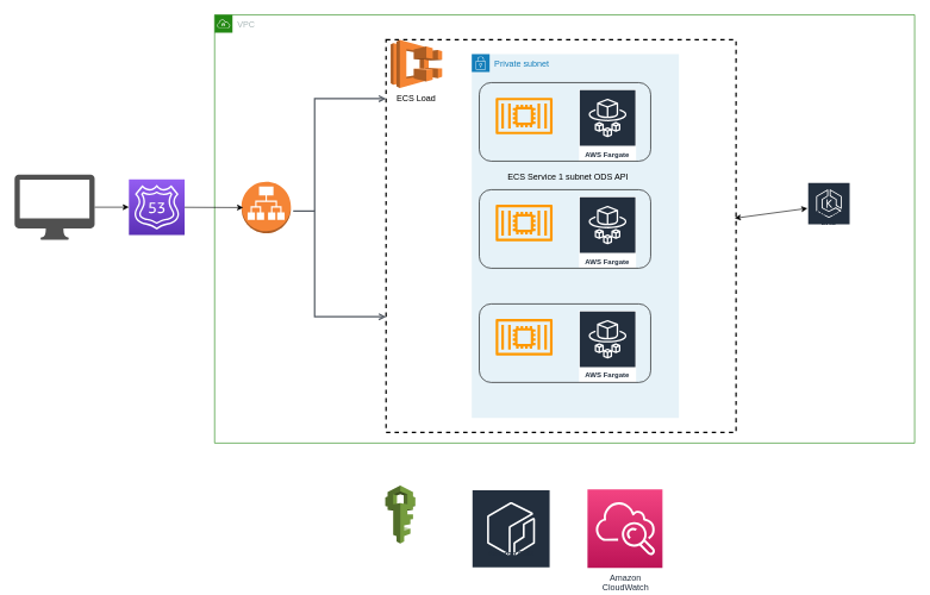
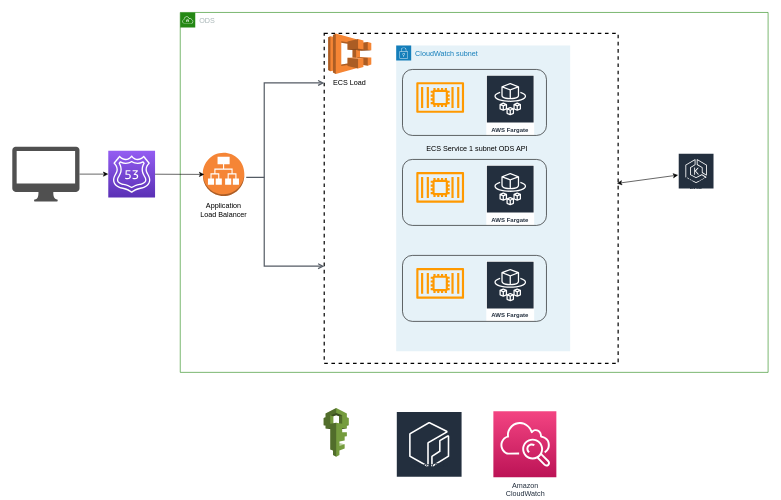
- <mxCell id="2" value="VPC" style="points=[[0,0],[0.25,0],[0.5,0],[0.75,0],[1,0],[1,0.25],[1,0.5],[1,0.75],[1,1],[0.75,1],[0.5,1],[0.25,1],[0,1],[0,0.75],[0,0.5],[0,0.25]];outlineConnect=0;gradientColor=none;html=1;whiteSpace=wrap;fontSize=12;fontStyle=0;shape=mxgraph.aws4.group;grIcon=mxgraph.aws4.group_vpc;strokeColor=#248814;fillColor=none;verticalAlign=top;align=left;spacingLeft=30;fontColor=#AAB7B8;dashed=0;fontFamily=Helvetica;" vertex="1" parent="1"><mxGeometry x="300" y="20" width="980" height="600" as="geometry" /></mxCell>
+ <mxCell id="2" value="ODS" style="points=[[0,0],[0.25,0],[0.5,0],[0.75,0],[1,0],[1,0.25],[1,0.5],[1,0.75],[1,1],[0.75,1],[0.5,1],[0.25,1],[0,1],[0,0.75],[0,0.5],[0,0.25]];outlineConnect=0;gradientColor=none;html=1;whiteSpace=wrap;fontSize=12;fontStyle=0;shape=mxgraph.aws4.group;grIcon=mxgraph.aws4.group_vpc;strokeColor=#248814;fillColor=none;verticalAlign=top;align=left;spacingLeft=30;fontColor=#AAB7B8;dashed=0;fontFamily=Helvetica;" vertex="1" parent="1"><mxGeometry x="300" y="20" width="980" height="600" as="geometry" /></mxCell>
- <mxCell id="8" value="Private subnet" style="points=[[0,0],[0.25,0],[0.5,0],[0.75,0],[1,0],[1,0.25],[1,0.5],[1,0.75],[1,1],[0.75,1],[0.5,1],[0.25,1],[0,1],[0,0.75],[0,0.5],[0,0.25]];outlineConnect=0;gradientColor=none;html=1;whiteSpace=wrap;fontSize=12;fontStyle=0;shape=mxgraph.aws4.group;grIcon=mxgraph.aws4.group_security_group;grStroke=0;strokeColor=#147EBA;fillColor=#E6F2F8;verticalAlign=top;align=left;spacingLeft=30;fontColor=#147EBA;dashed=0;fontFamily=Helvetica;" vertex="1" parent="1"><mxGeometry x="660" y="75" width="290" height="510" as="geometry" /></mxCell>
+ <mxCell id="8" value="CloudWatch subnet" style="points=[[0,0],[0.25,0],[0.5,0],[0.75,0],[1,0],[1,0.25],[1,0.5],[1,0.75],[1,1],[0.75,1],[0.5,1],[0.25,1],[0,1],[0,0.75],[0,0.5],[0,0.25]];outlineConnect=0;gradientColor=none;html=1;whiteSpace=wrap;fontSize=12;fontStyle=0;shape=mxgraph.aws4.group;grIcon=mxgraph.aws4.group_security_group;grStroke=0;strokeColor=#147EBA;fillColor=#E6F2F8;verticalAlign=top;align=left;spacingLeft=30;fontColor=#147EBA;dashed=0;fontFamily=Helvetica;" vertex="1" parent="1"><mxGeometry x="660" y="75" width="290" height="510" as="geometry" /></mxCell>
+ <mxCell id="27" value="Application Load Balancer" style="text;html=1;strokeColor=none;fillColor=none;align=center;verticalAlign=middle;whiteSpace=wrap;rounded=0;dashed=1;fontFamily=Helvetica;fontColor=default;" vertex="1" parent="25"><mxGeometry y="80" width="84.5" height="30" as="geometry" /></mxCell>
